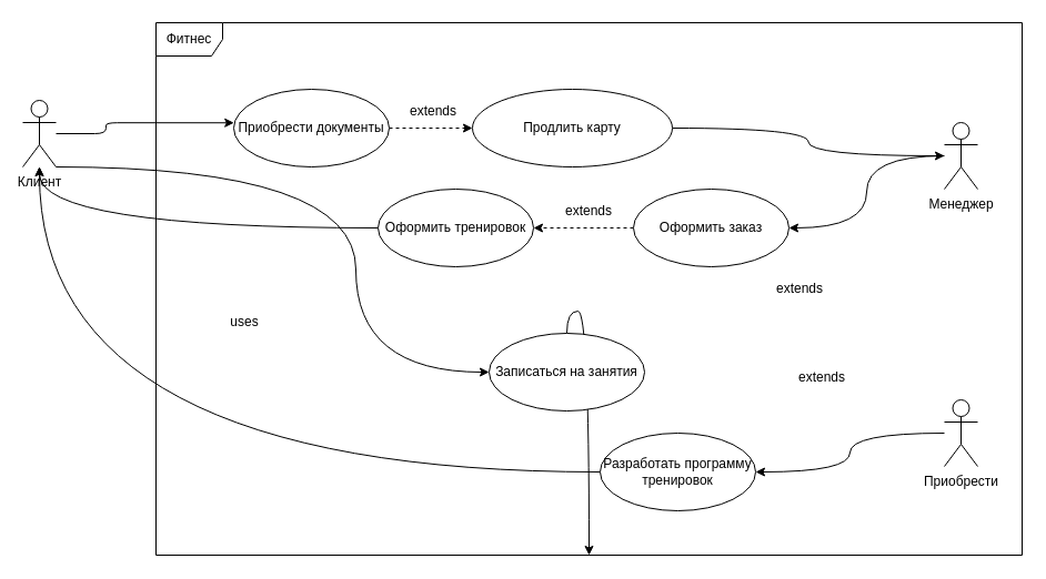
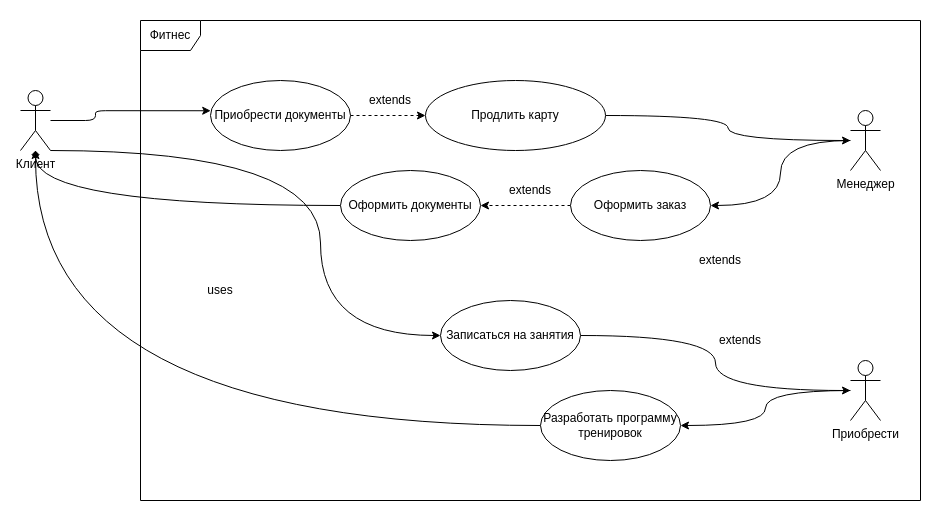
- <mxCell id="16" value="Оформить тренировок" style="ellipse;whiteSpace=wrap;html=1;" vertex="1" parent="1"><mxGeometry x="340" y="170" width="140" height="70" as="geometry" /></mxCell>
+ <mxCell id="16" value="Оформить документы" style="ellipse;whiteSpace=wrap;html=1;" vertex="1" parent="1"><mxGeometry x="340" y="170" width="140" height="70" as="geometry" /></mxCell>
- <mxCell id="25" style="edgeStyle=orthogonalEdgeStyle;curved=1;jumpStyle=none;orthogonalLoop=1;jettySize=auto;html=1;strokeColor=#000000;" edge="1" parent="1" source="26" target="4"><mxGeometry relative="1" as="geometry" /></mxCell>
+ <mxCell id="25" style="edgeStyle=orthogonalEdgeStyle;curved=1;jumpStyle=none;orthogonalLoop=1;jettySize=auto;html=1;strokeColor=#000000;endArrow=diamond;" edge="1" parent="1" source="26" target="4"><mxGeometry relative="1" as="geometry" /></mxCell>
- <mxCell id="20" style="edgeStyle=orthogonalEdgeStyle;curved=1;jumpStyle=none;orthogonalLoop=1;jettySize=auto;html=1;strokeColor=#000000;" edge="1" parent="1" source="21" target="5"><mxGeometry relative="1" as="geometry" /></mxCell>
+ <mxCell id="20" style="edgeStyle=orthogonalEdgeStyle;curved=1;jumpStyle=none;orthogonalLoop=1;jettySize=auto;html=1;strokeColor=#000000;" edge="1" parent="1" source="21" target="19"><mxGeometry relative="1" as="geometry" /></mxCell>
